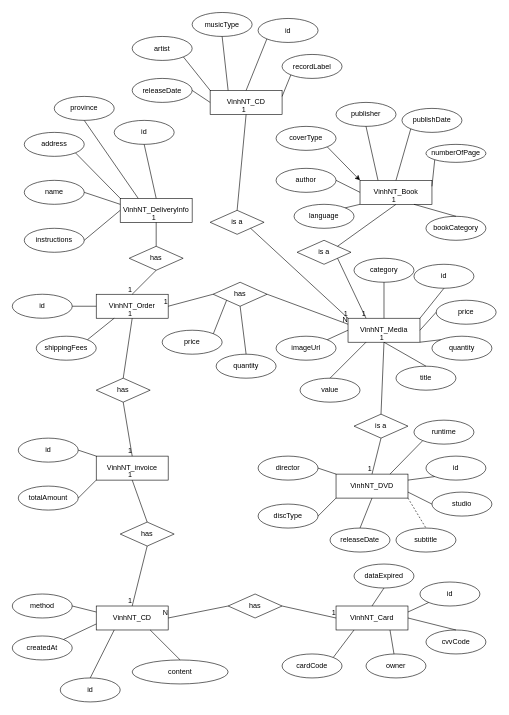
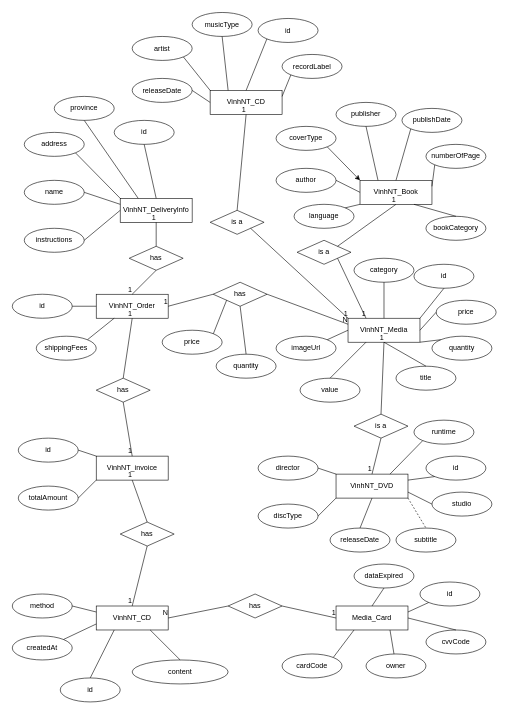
- <mxCell id="27" value="numberOfPage" style="ellipse;whiteSpace=wrap;html=1;align=center;" vertex="1" parent="1"><mxGeometry x="710" y="240" width="100" height="30" as="geometry" /></mxCell>
+ <mxCell id="27" value="numberOfPage" style="ellipse;whiteSpace=wrap;html=1;align=center;" vertex="1" parent="1"><mxGeometry x="710" y="240" width="100" height="40" as="geometry" /></mxCell>
- <mxCell id="96" value="VinhNT_Card" style="whiteSpace=wrap;html=1;align=center;" vertex="1" parent="1"><mxGeometry x="560" y="1010" width="120" height="40" as="geometry" /></mxCell>
+ <mxCell id="96" value="Media_Card" style="whiteSpace=wrap;html=1;align=center;" vertex="1" parent="1"><mxGeometry x="560" y="1010" width="120" height="40" as="geometry" /></mxCell>
